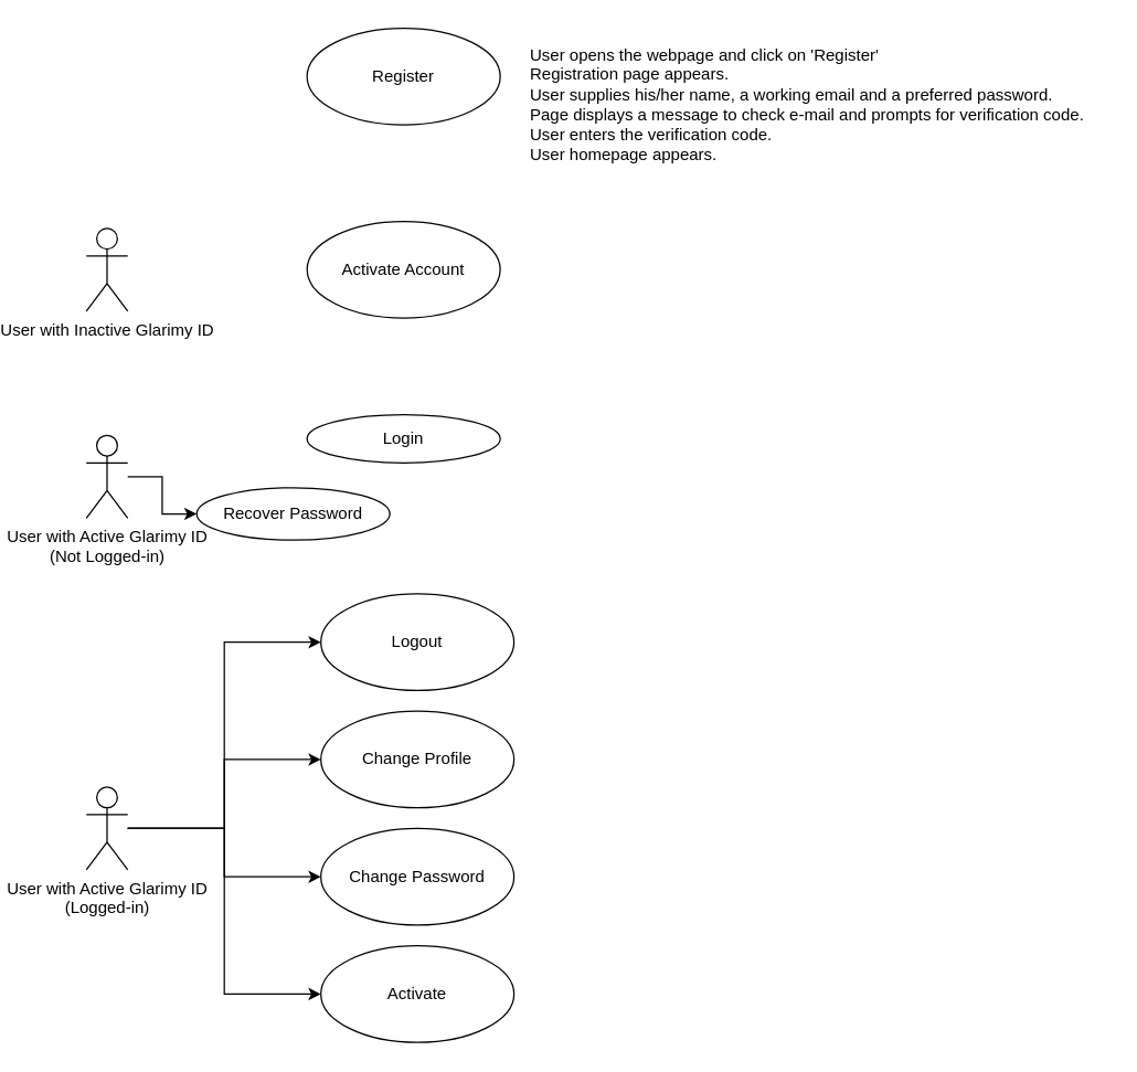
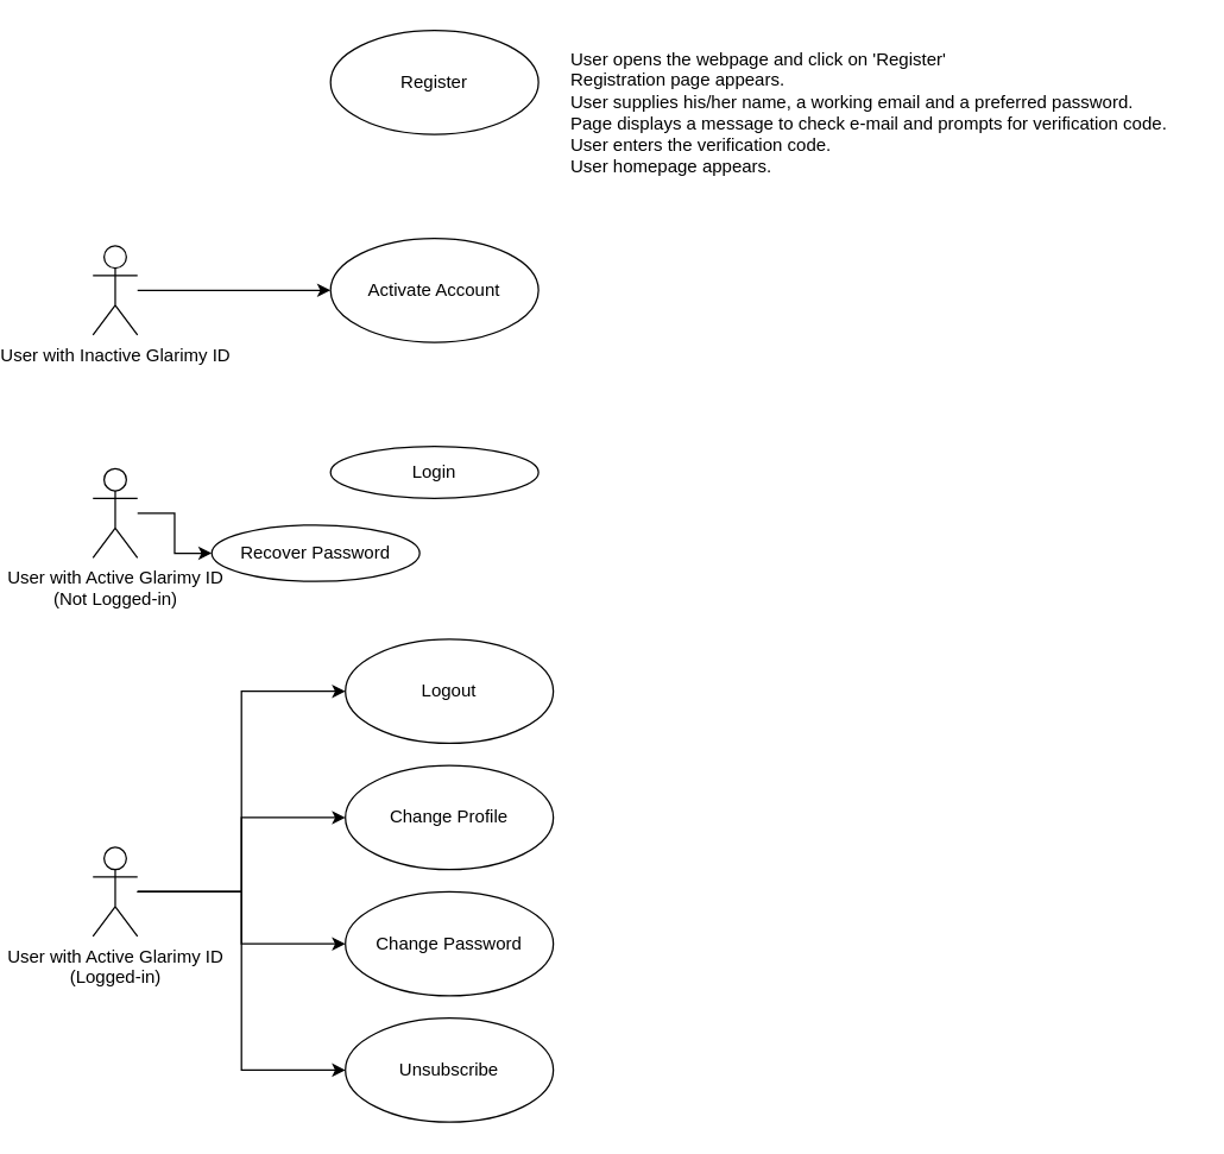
+ <mxCell id="17" style="edgeStyle=orthogonalEdgeStyle;rounded=0;orthogonalLoop=1;jettySize=auto;html=1;entryX=0;entryY=0.5;entryDx=0;entryDy=0;" parent="1" source="18" target="3" edge="1"><mxGeometry relative="1" as="geometry" /></mxCell>
- <mxCell id="13" value="Activate" style="ellipse;whiteSpace=wrap;html=1;" parent="1" vertex="1"><mxGeometry x="190" y="685" width="140" height="70" as="geometry" /></mxCell>
+ <mxCell id="13" value="Unsubscribe" style="ellipse;whiteSpace=wrap;html=1;" parent="1" vertex="1"><mxGeometry x="190" y="685" width="140" height="70" as="geometry" /></mxCell>
